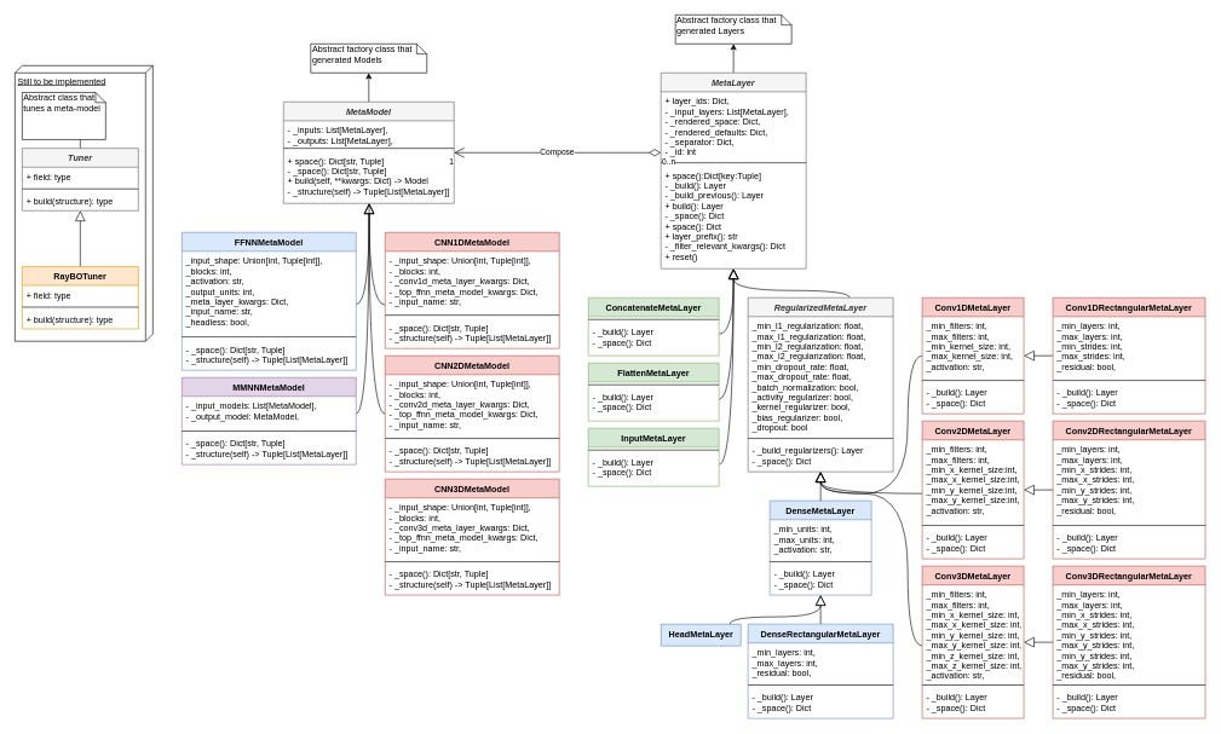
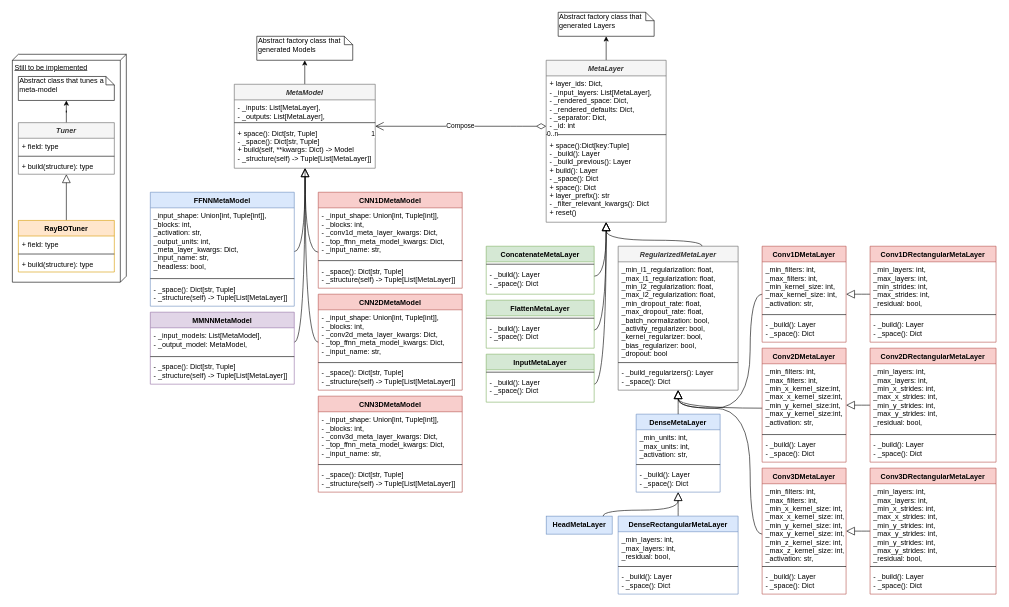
- <mxCell id="8" value="Abstract class that tunes a meta-model" style="shape=note;whiteSpace=wrap;html=1;size=14;verticalAlign=top;align=left;spacingTop=-6;" parent="1" vertex="1"><mxGeometry x="30" y="127" width="115" height="65" as="geometry" /></mxCell>
+ <mxCell id="8" value="Abstract class that tunes a meta-model" style="shape=note;whiteSpace=wrap;html=1;size=14;verticalAlign=top;align=left;spacingTop=-6;" parent="1" vertex="1"><mxGeometry x="30" y="127" width="160" height="40" as="geometry" /></mxCell>
